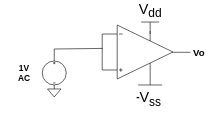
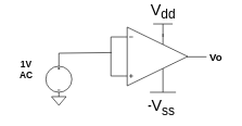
- <mxCell id="10" value="&lt;b style=&quot;font-size: 14px&quot;&gt;1V&lt;br&gt;AC&lt;/b&gt;" style="text;html=1;strokeColor=none;fillColor=none;align=center;verticalAlign=middle;whiteSpace=wrap;rounded=0;" vertex="1" parent="1"><mxGeometry x="20" y="95" width="40" height="20" as="geometry" /></mxCell>
+ <mxCell id="10" value="&lt;b style=&quot;font-size: 14px&quot;&gt;1V&lt;br&gt;AC&lt;/b&gt;" style="text;html=1;strokeColor=none;fillColor=none;align=center;verticalAlign=middle;whiteSpace=wrap;rounded=0;" vertex="1" parent="1"><mxGeometry x="20" y="80" width="40" height="20" as="geometry" /></mxCell>
